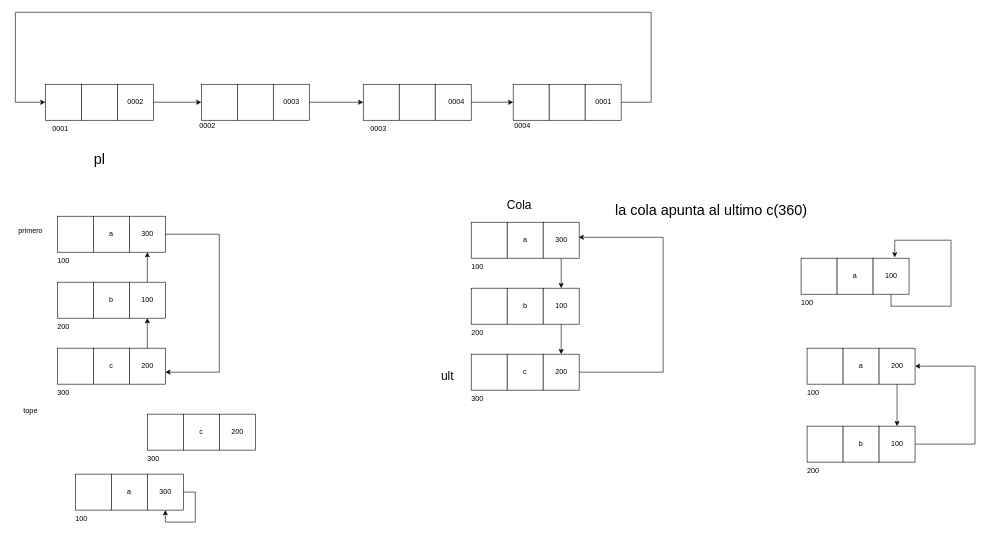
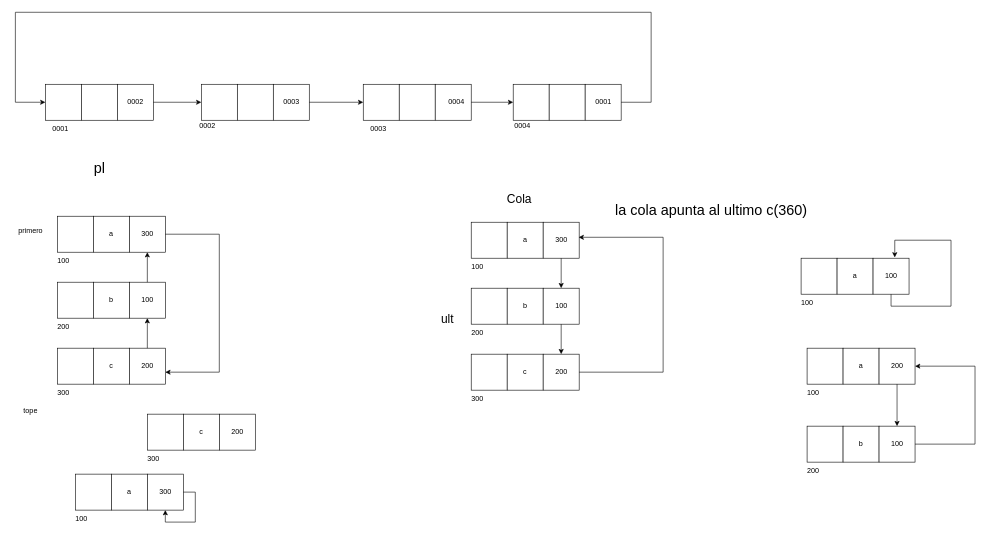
- <mxCell id="30" value="&lt;font style=&quot;font-size: 24px;&quot;&gt;pl&lt;/font&gt;" style="text;html=1;align=center;verticalAlign=middle;resizable=0;points=[];autosize=1;strokeColor=none;fillColor=none;" parent="1" vertex="1"><mxGeometry x="145" y="245" width="40" height="40" as="geometry" /></mxCell>
+ <mxCell id="30" value="&lt;font style=&quot;font-size: 24px;&quot;&gt;pl&lt;/font&gt;" style="text;html=1;align=center;verticalAlign=middle;resizable=0;points=[];autosize=1;strokeColor=none;fillColor=none;" parent="1" vertex="1"><mxGeometry x="145" y="260" width="40" height="40" as="geometry" /></mxCell>
- <mxCell id="75" value="&lt;font style=&quot;font-size: 20px;&quot;&gt;Cola&lt;/font&gt;" style="text;html=1;align=center;verticalAlign=middle;resizable=0;points=[];autosize=1;strokeColor=none;fillColor=none;fontSize=12;" parent="1" vertex="1"><mxGeometry x="835" y="320" width="60" height="40" as="geometry" /></mxCell>
+ <mxCell id="75" value="&lt;font style=&quot;font-size: 20px;&quot;&gt;Cola&lt;/font&gt;" style="text;html=1;align=center;verticalAlign=middle;resizable=0;points=[];autosize=1;strokeColor=none;fillColor=none;fontSize=12;" parent="1" vertex="1"><mxGeometry x="835" y="310" width="60" height="40" as="geometry" /></mxCell>
- <mxCell id="77" value="ult" style="text;html=1;align=center;verticalAlign=middle;resizable=0;points=[];autosize=1;strokeColor=none;fillColor=none;fontSize=20;" parent="1" vertex="1"><mxGeometry x="725" y="605" width="40" height="40" as="geometry" /></mxCell>
+ <mxCell id="77" value="ult" style="text;html=1;align=center;verticalAlign=middle;resizable=0;points=[];autosize=1;strokeColor=none;fillColor=none;fontSize=20;" parent="1" vertex="1"><mxGeometry x="725" y="510" width="40" height="40" as="geometry" /></mxCell>
